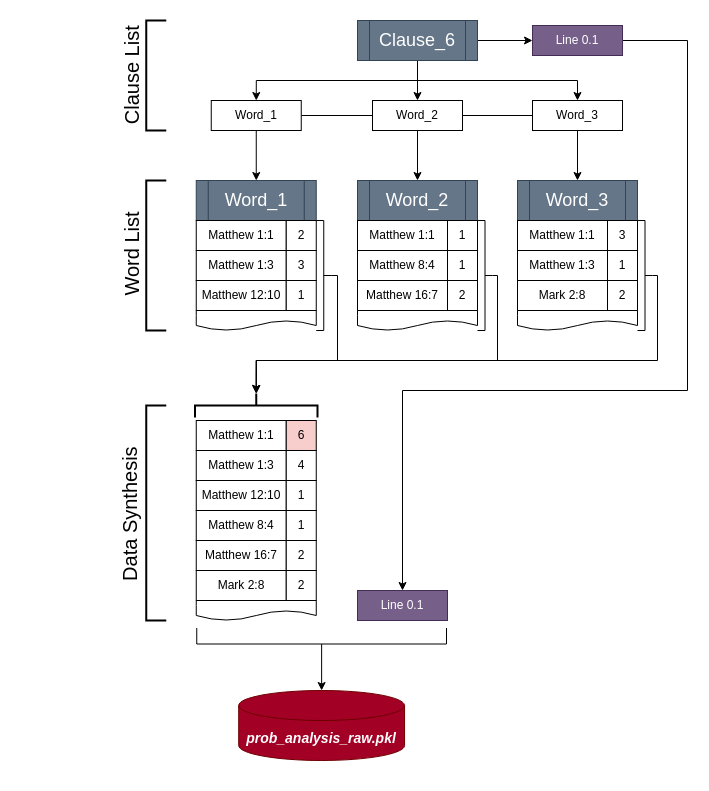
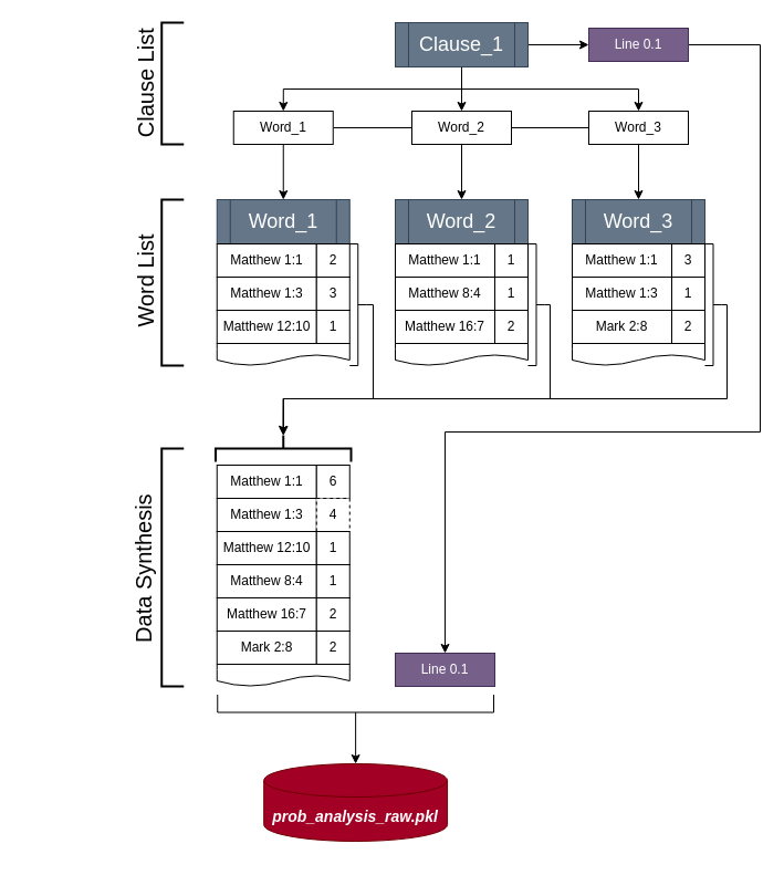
- <mxCell id="32" value="Clause_6" style="shape=process;whiteSpace=wrap;html=1;backgroundOutline=1;fontSize=18;fillColor=#647687;fontColor=#ffffff;strokeColor=#314354;" parent="1" vertex="1"><mxGeometry x="357" y="20" width="120" height="40" as="geometry" /></mxCell>
+ <mxCell id="32" value="Clause_1" style="shape=process;whiteSpace=wrap;html=1;backgroundOutline=1;fontSize=18;fillColor=#647687;fontColor=#ffffff;strokeColor=#314354;" parent="1" vertex="1"><mxGeometry x="357" y="20" width="120" height="40" as="geometry" /></mxCell>
- <mxCell id="52" value="6" style="rounded=0;whiteSpace=wrap;html=1;fillColor=#f8cecc;" parent="1" vertex="1"><mxGeometry x="285.75" y="420" width="30" height="30" as="geometry" /></mxCell>
+ <mxCell id="52" value="6" style="rounded=0;whiteSpace=wrap;html=1;" parent="1" vertex="1"><mxGeometry x="285.75" y="420" width="30" height="30" as="geometry" /></mxCell>
- <mxCell id="54" value="4" style="rounded=0;whiteSpace=wrap;html=1;" parent="1" vertex="1"><mxGeometry x="285.75" y="450" width="30" height="30" as="geometry" /></mxCell>
+ <mxCell id="54" value="4" style="rounded=0;whiteSpace=wrap;html=1;dashed=1;" parent="1" vertex="1"><mxGeometry x="285.75" y="450" width="30" height="30" as="geometry" /></mxCell>
